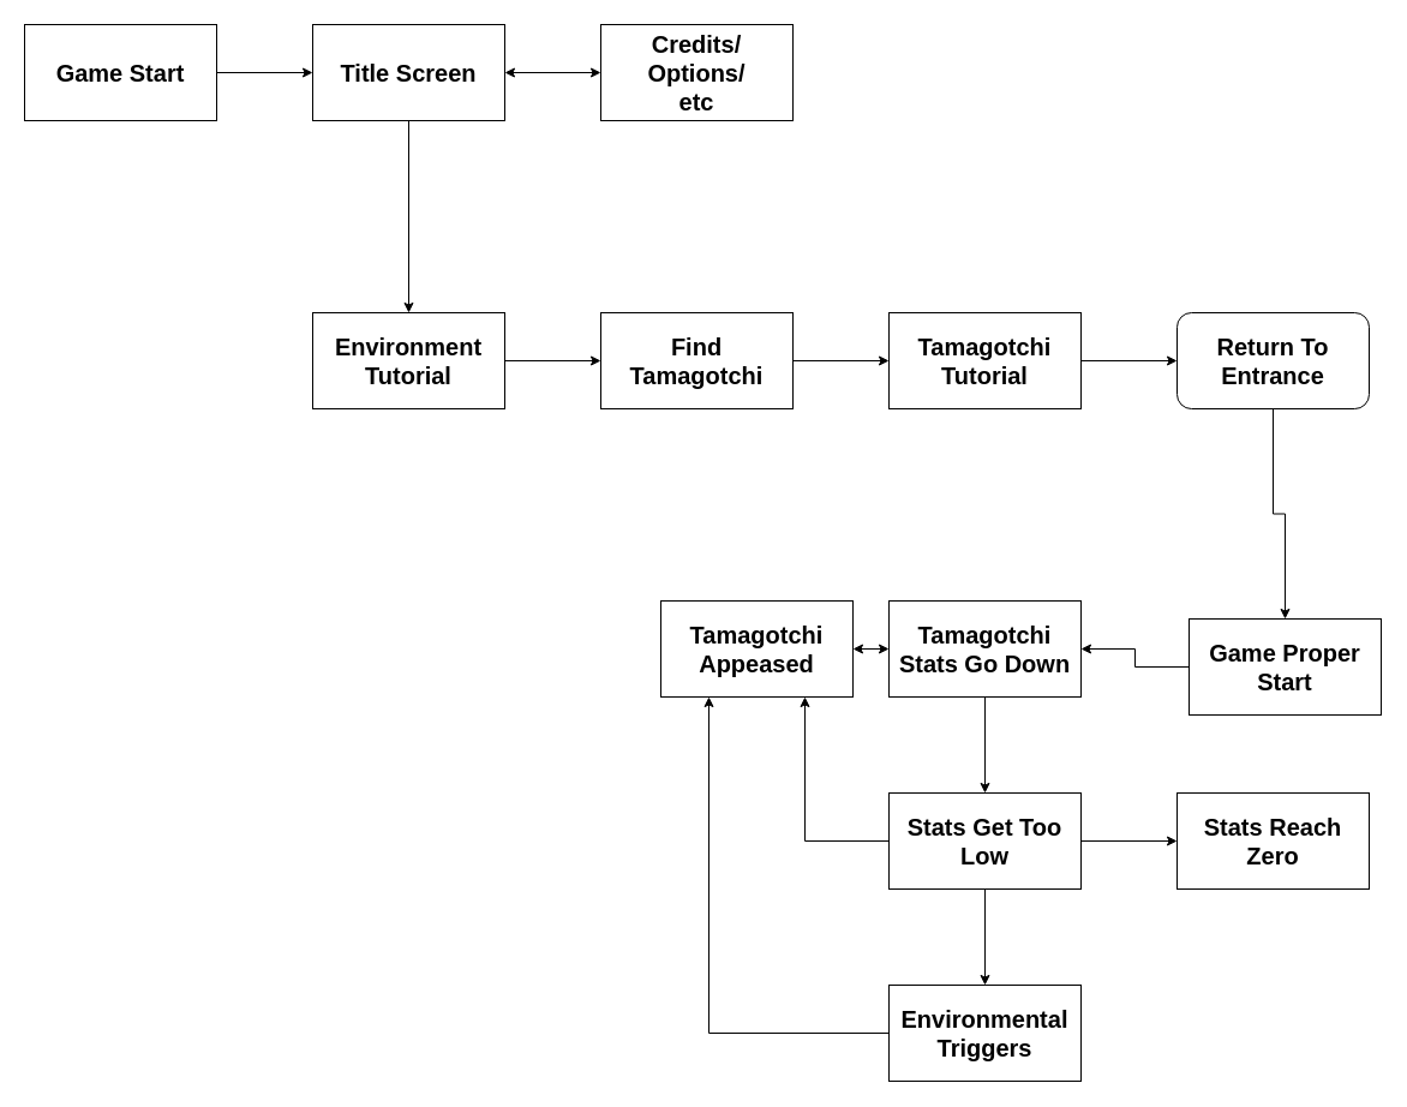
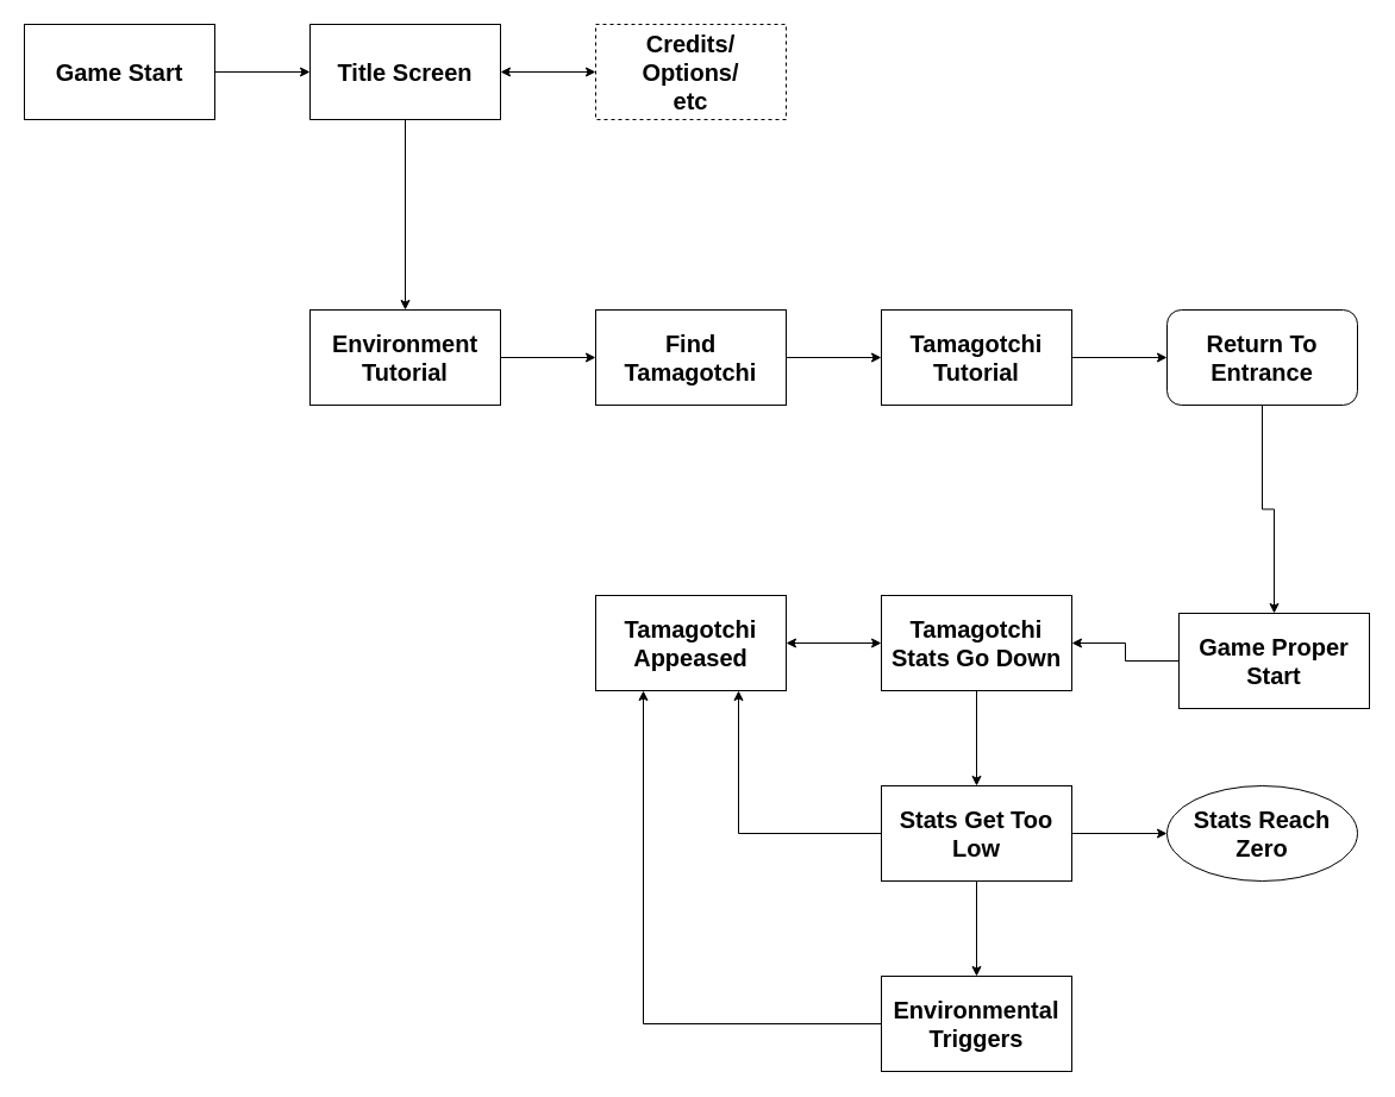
- <mxCell id="7" value="&lt;div&gt;&lt;b style=&quot;font-size: 20px;&quot;&gt;Credits/&lt;/b&gt;&lt;/div&gt;&lt;div&gt;&lt;b style=&quot;font-size: 20px;&quot;&gt;Options/&lt;/b&gt;&lt;/div&gt;&lt;div&gt;&lt;b style=&quot;font-size: 20px;&quot;&gt;etc&lt;/b&gt;&lt;/div&gt;" style="rounded=0;html=1;fontSize=20;whiteSpace=wrap;" vertex="1" parent="1"><mxGeometry x="500" y="20" width="160" height="80" as="geometry" /></mxCell>
+ <mxCell id="7" value="&lt;div&gt;&lt;b style=&quot;font-size: 20px;&quot;&gt;Credits/&lt;/b&gt;&lt;/div&gt;&lt;div&gt;&lt;b style=&quot;font-size: 20px;&quot;&gt;Options/&lt;/b&gt;&lt;/div&gt;&lt;div&gt;&lt;b style=&quot;font-size: 20px;&quot;&gt;etc&lt;/b&gt;&lt;/div&gt;" style="rounded=0;html=1;fontSize=20;whiteSpace=wrap;dashed=1;" vertex="1" parent="1"><mxGeometry x="500" y="20" width="160" height="80" as="geometry" /></mxCell>
- <mxCell id="25" value="&lt;b style=&quot;font-size: 20px;&quot;&gt;Tamagotchi Appeased&lt;br&gt;&lt;/b&gt;" style="rounded=0;whiteSpace=wrap;html=1;fontSize=20;" vertex="1" parent="1"><mxGeometry x="550" y="500" width="160" height="80" as="geometry" /></mxCell>
+ <mxCell id="25" value="&lt;b style=&quot;font-size: 20px;&quot;&gt;Tamagotchi Appeased&lt;br&gt;&lt;/b&gt;" style="rounded=0;whiteSpace=wrap;html=1;fontSize=20;" vertex="1" parent="1"><mxGeometry x="500" y="500" width="160" height="80" as="geometry" /></mxCell>
- <mxCell id="28" value="&lt;b style=&quot;font-size: 20px;&quot;&gt;Stats Reach Zero&lt;br&gt;&lt;/b&gt;" style="rounded=0;whiteSpace=wrap;html=1;fontSize=20;" vertex="1" parent="1"><mxGeometry x="980" y="660" width="160" height="80" as="geometry" /></mxCell>
+ <mxCell id="28" value="&lt;b style=&quot;font-size: 20px;&quot;&gt;Stats Reach Zero&lt;br&gt;&lt;/b&gt;" style="ellipse;whiteSpace=wrap;html=1;fontSize=20;" vertex="1" parent="1"><mxGeometry x="980" y="660" width="160" height="80" as="geometry" /></mxCell>
